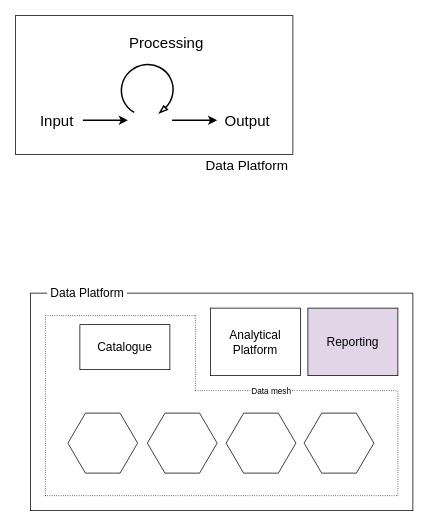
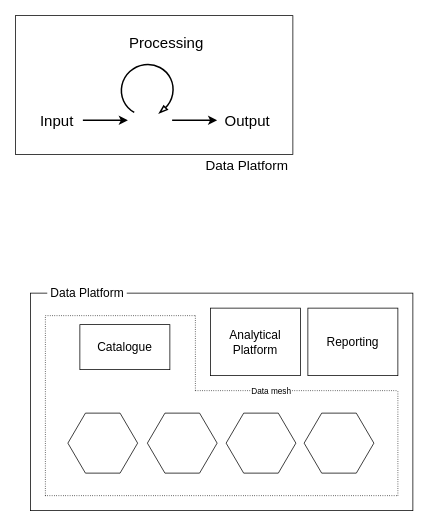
- <mxCell id="25" value="Reporting" style="rounded=0;whiteSpace=wrap;html=1;fontSize=16;fillColor=#e1d5e7;" vertex="1" parent="16"><mxGeometry x="350.48" y="-10" width="120" height="90" as="geometry" /></mxCell>
+ <mxCell id="25" value="Reporting" style="rounded=0;whiteSpace=wrap;html=1;fontSize=16;" vertex="1" parent="16"><mxGeometry x="350.48" y="-10" width="120" height="90" as="geometry" /></mxCell>
